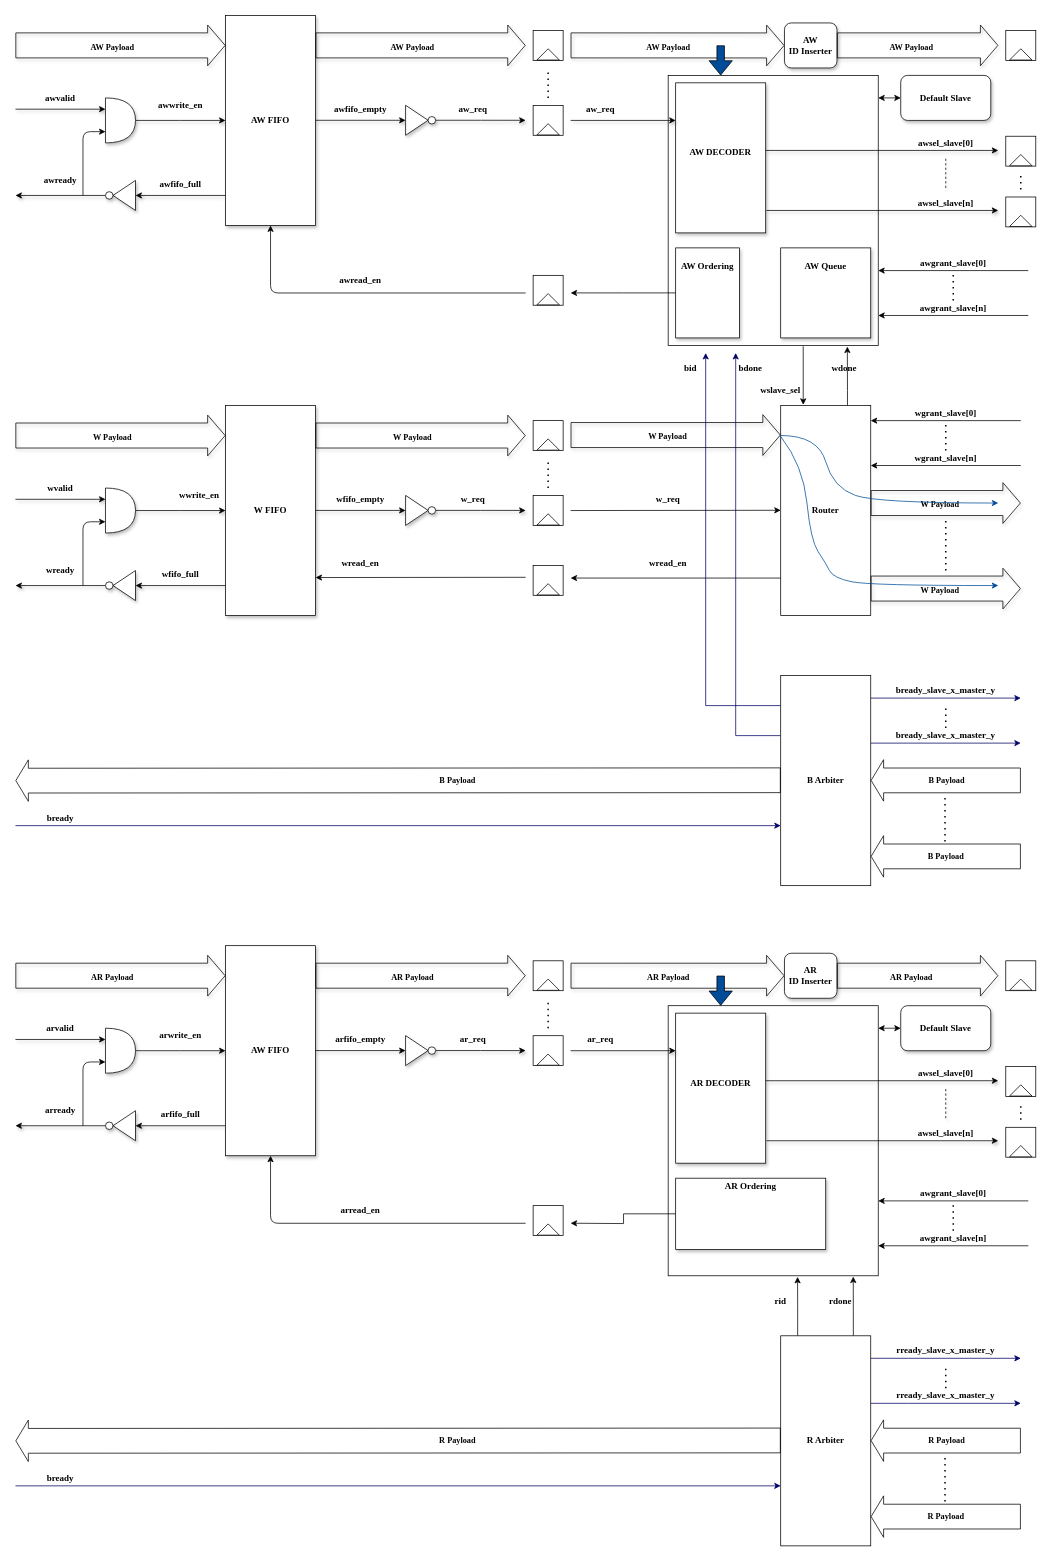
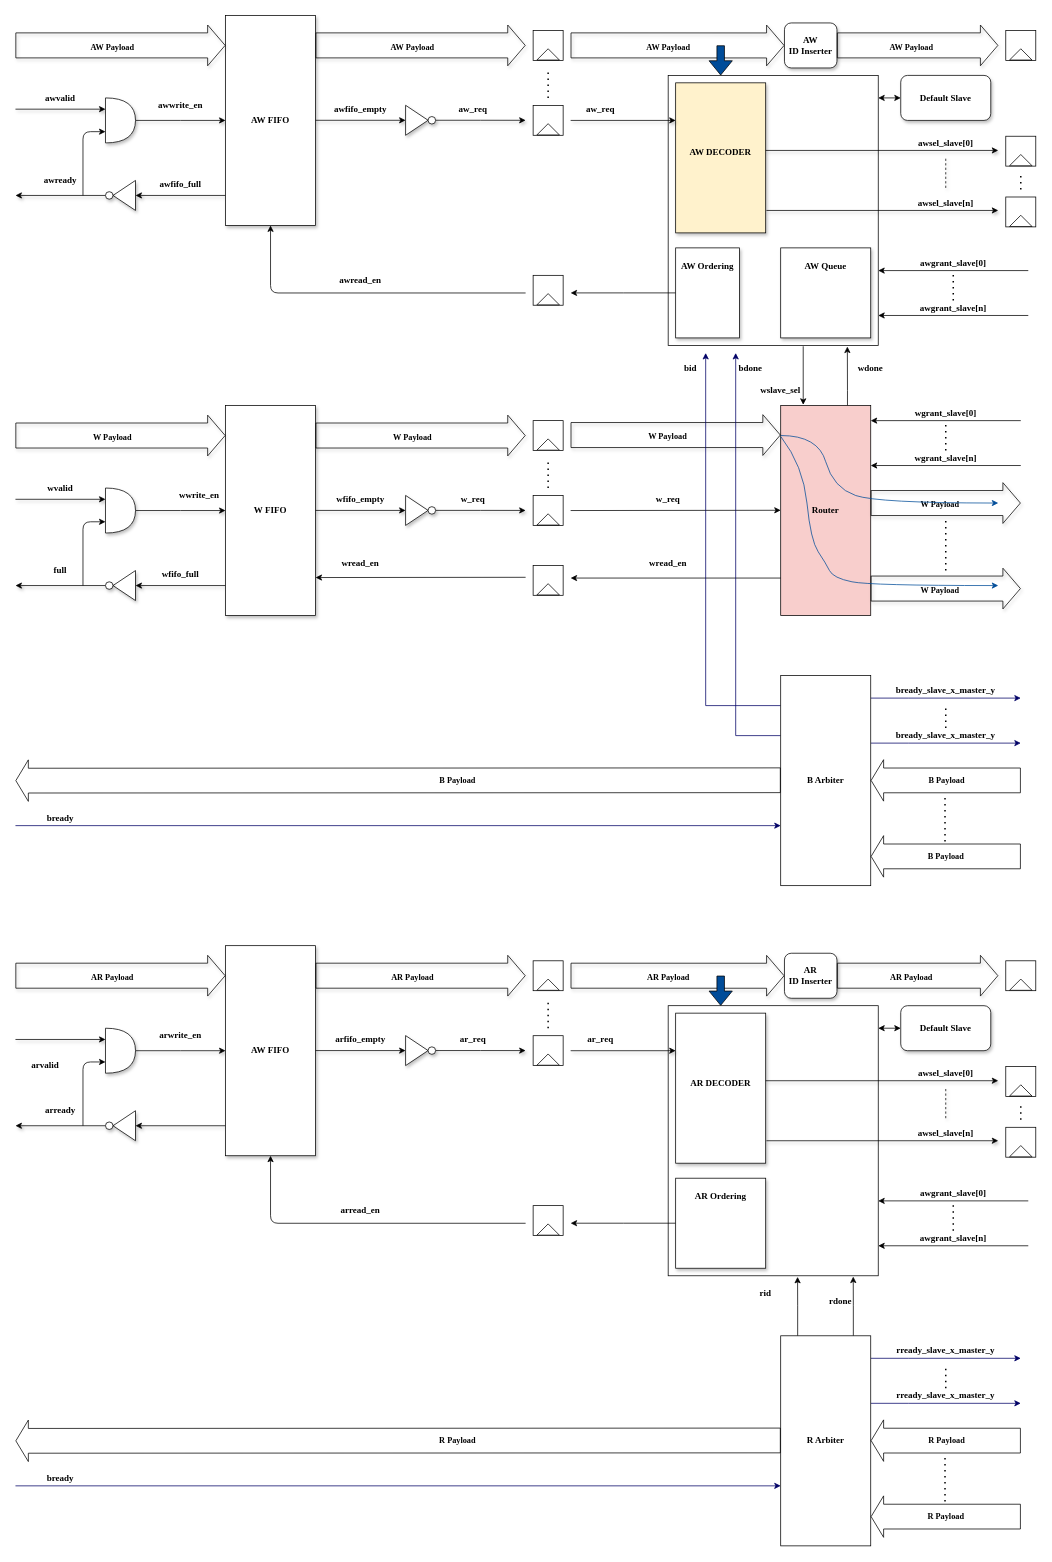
- <mxCell id="48" value="&lt;font face=&quot;Times New Roman&quot;&gt;&lt;b&gt;AW DECODER&lt;br&gt;&lt;br&gt;&lt;/b&gt;&lt;/font&gt;" style="rounded=0;whiteSpace=wrap;html=1;shadow=1;" parent="1" vertex="1"><mxGeometry x="900" y="109.92" width="120" height="200" as="geometry" /></mxCell>
+ <mxCell id="48" value="&lt;font face=&quot;Times New Roman&quot;&gt;&lt;b&gt;AW DECODER&lt;br&gt;&lt;br&gt;&lt;/b&gt;&lt;/font&gt;" style="rounded=0;whiteSpace=wrap;html=1;shadow=1;fillColor=#fff2cc;" parent="1" vertex="1"><mxGeometry x="900" y="109.92" width="120" height="200" as="geometry" /></mxCell>
- <mxCell id="202" value="&lt;font face=&quot;Times New Roman&quot;&gt;&lt;b&gt;wdone&lt;/b&gt;&lt;/font&gt;" style="text;html=1;strokeColor=none;fillColor=none;align=center;verticalAlign=middle;whiteSpace=wrap;rounded=0;" vertex="1" parent="1"><mxGeometry x="1105" y="480" width="40" height="20" as="geometry" /></mxCell>
+ <mxCell id="202" value="&lt;font face=&quot;Times New Roman&quot;&gt;&lt;b&gt;wdone&lt;/b&gt;&lt;/font&gt;" style="text;html=1;strokeColor=none;fillColor=none;align=center;verticalAlign=middle;whiteSpace=wrap;rounded=0;" vertex="1" parent="1"><mxGeometry x="1140" y="480" width="40" height="20" as="geometry" /></mxCell>
- <mxCell id="92" value="&lt;font face=&quot;Times New Roman&quot;&gt;&lt;b&gt;Router&lt;/b&gt;&lt;/font&gt;" style="rounded=0;whiteSpace=wrap;html=1;shadow=0;" parent="1" vertex="1"><mxGeometry x="1040" y="540" width="120" height="280" as="geometry" /></mxCell>
+ <mxCell id="92" value="&lt;font face=&quot;Times New Roman&quot;&gt;&lt;b&gt;Router&lt;/b&gt;&lt;/font&gt;" style="rounded=0;whiteSpace=wrap;html=1;shadow=0;fillColor=#f8cecc;" parent="1" vertex="1"><mxGeometry x="1040" y="540" width="120" height="280" as="geometry" /></mxCell>
- <mxCell id="62" value="&lt;font face=&quot;Times New Roman&quot;&gt;&lt;b&gt;wready&lt;/b&gt;&lt;/font&gt;" style="text;html=1;strokeColor=none;fillColor=none;align=center;verticalAlign=middle;whiteSpace=wrap;rounded=0;shadow=1;" parent="1" vertex="1"><mxGeometry x="60" y="750" width="40" height="20" as="geometry" /></mxCell>
+ <mxCell id="62" value="&lt;font face=&quot;Times New Roman&quot;&gt;&lt;b&gt;full&lt;/b&gt;&lt;/font&gt;" style="text;html=1;strokeColor=none;fillColor=none;align=center;verticalAlign=middle;whiteSpace=wrap;rounded=0;shadow=1;" parent="1" vertex="1"><mxGeometry x="60" y="750" width="40" height="20" as="geometry" /></mxCell>
- <mxCell id="140" value="&lt;font face=&quot;Times New Roman&quot;&gt;&lt;b&gt;arvalid&lt;/b&gt;&lt;/font&gt;" style="text;html=1;strokeColor=none;fillColor=none;align=center;verticalAlign=middle;whiteSpace=wrap;rounded=0;shadow=1;" vertex="1" parent="1"><mxGeometry x="60" y="1360" width="40" height="20" as="geometry" /></mxCell>
+ <mxCell id="140" value="&lt;font face=&quot;Times New Roman&quot;&gt;&lt;b&gt;arvalid&lt;/b&gt;&lt;/font&gt;" style="text;html=1;strokeColor=none;fillColor=none;align=center;verticalAlign=middle;whiteSpace=wrap;rounded=0;shadow=1;" vertex="1" parent="1"><mxGeometry x="40" y="1410" width="40" height="20" as="geometry" /></mxCell>
- <mxCell id="143" value="&lt;font face=&quot;Times New Roman&quot;&gt;&lt;b&gt;arfifo_full&lt;/b&gt;&lt;/font&gt;" style="text;html=1;strokeColor=none;fillColor=none;align=center;verticalAlign=middle;whiteSpace=wrap;rounded=0;shadow=1;" vertex="1" parent="1"><mxGeometry x="220" y="1475" width="40" height="20" as="geometry" /></mxCell>
- <mxCell id="187" value="&lt;font face=&quot;Times New Roman&quot;&gt;&lt;b&gt;AR Ordering&lt;br&gt;&lt;br&gt;&lt;br&gt;&lt;br&gt;&lt;br&gt;&lt;br&gt;&lt;/b&gt;&lt;/font&gt;" style="rounded=0;whiteSpace=wrap;html=1;shadow=1;" vertex="1" parent="1"><mxGeometry x="900" y="1569.92" width="200" height="95" as="geometry" /></mxCell>
+ <mxCell id="187" value="&lt;font face=&quot;Times New Roman&quot;&gt;&lt;b&gt;AR Ordering&lt;br&gt;&lt;br&gt;&lt;br&gt;&lt;br&gt;&lt;br&gt;&lt;br&gt;&lt;/b&gt;&lt;/font&gt;" style="rounded=0;whiteSpace=wrap;html=1;shadow=1;" vertex="1" parent="1"><mxGeometry x="900" y="1569.92" width="120" height="120" as="geometry" /></mxCell>
- <mxCell id="205" value="&lt;font face=&quot;Times New Roman&quot;&gt;&lt;b&gt;rid&lt;/b&gt;&lt;/font&gt;" style="text;html=1;strokeColor=none;fillColor=none;align=center;verticalAlign=middle;whiteSpace=wrap;rounded=0;shadow=1;" vertex="1" parent="1"><mxGeometry x="1020" y="1723.5" width="40" height="20" as="geometry" /></mxCell>
+ <mxCell id="205" value="&lt;font face=&quot;Times New Roman&quot;&gt;&lt;b&gt;rid&lt;/b&gt;&lt;/font&gt;" style="text;html=1;strokeColor=none;fillColor=none;align=center;verticalAlign=middle;whiteSpace=wrap;rounded=0;shadow=1;" vertex="1" parent="1"><mxGeometry x="1000" y="1713.5" width="40" height="20" as="geometry" /></mxCell>
